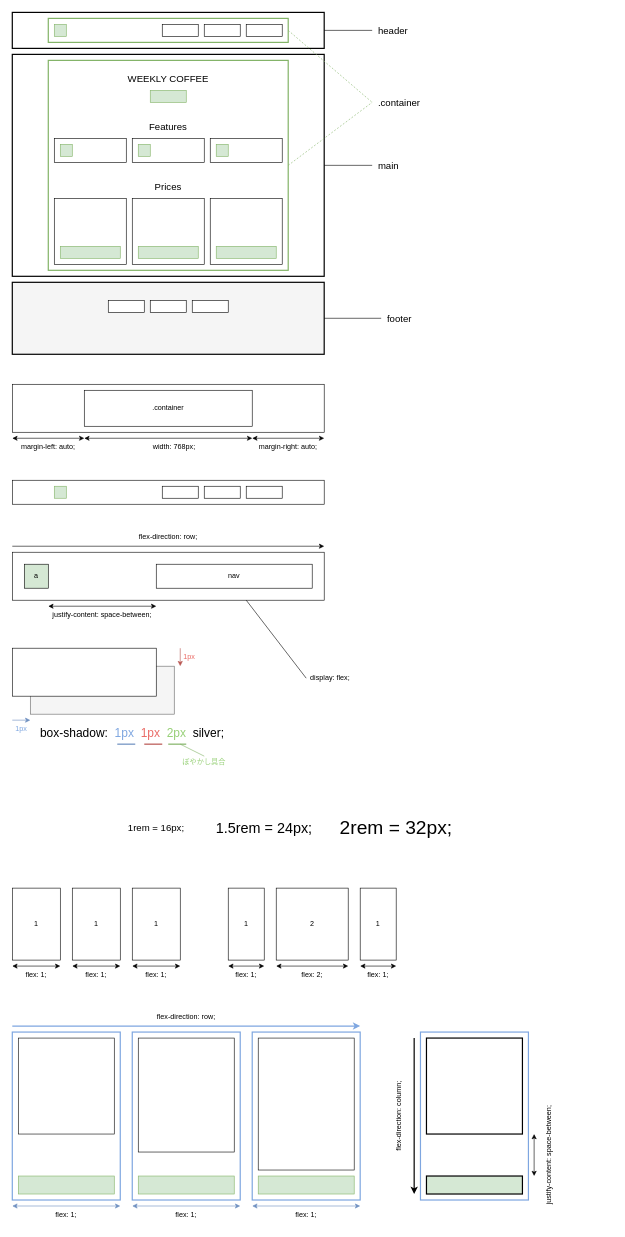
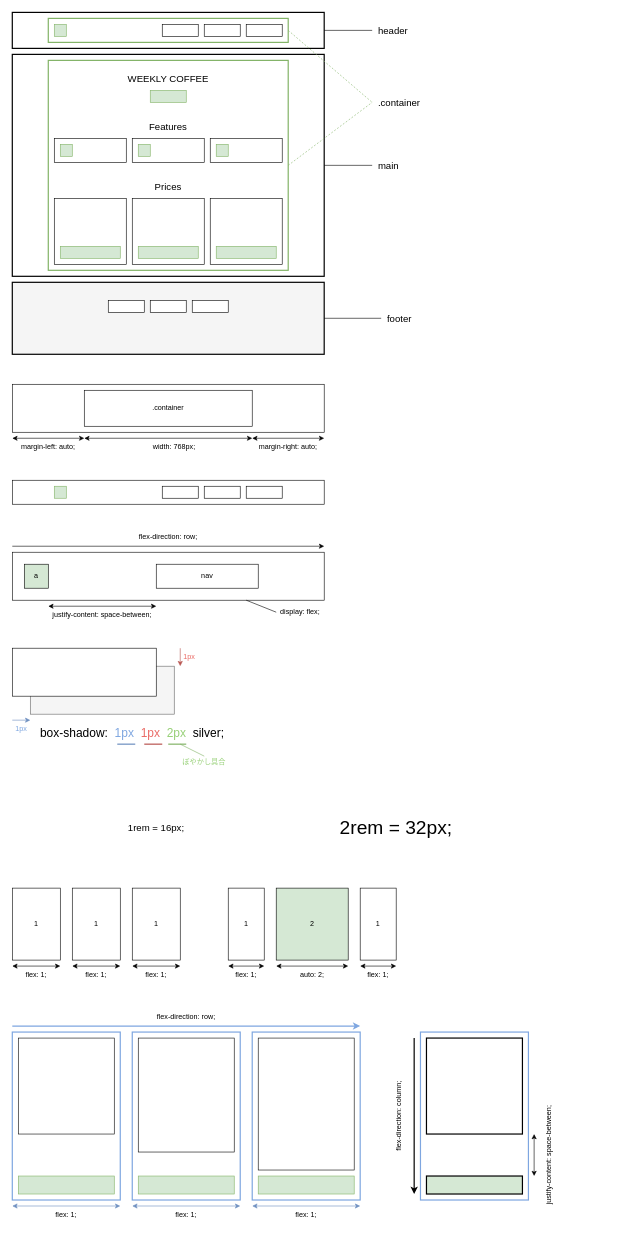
- <mxCell id="51" value="nav" style="rounded=0;whiteSpace=wrap;html=1;strokeWidth=1;fontSize=12;align=center;" parent="1" vertex="1"><mxGeometry x="260" y="940" width="260" height="40" as="geometry" /></mxCell>
+ <mxCell id="51" value="nav" style="rounded=0;whiteSpace=wrap;html=1;strokeWidth=1;fontSize=12;align=center;" parent="1" vertex="1"><mxGeometry x="260" y="940" width="170" height="40" as="geometry" /></mxCell>
- <mxCell id="49" value="display: flex;" style="text;html=1;strokeColor=none;fillColor=none;align=center;verticalAlign=middle;whiteSpace=wrap;rounded=0;fontSize=12;" parent="1" vertex="1"><mxGeometry x="510" y="1110" width="80" height="40" as="geometry" /></mxCell>
+ <mxCell id="49" value="display: flex;" style="text;html=1;strokeColor=none;fillColor=none;align=center;verticalAlign=middle;whiteSpace=wrap;rounded=0;fontSize=12;" parent="1" vertex="1"><mxGeometry x="460" y="1000" width="80" height="40" as="geometry" /></mxCell>
- <mxCell id="117" value="1.5rem = 24px;" style="text;html=1;strokeColor=none;fillColor=none;align=center;verticalAlign=middle;whiteSpace=wrap;rounded=0;fontSize=24;" parent="1" vertex="1"><mxGeometry x="340" y="1320" width="200" height="120" as="geometry" /></mxCell>
- <mxCell id="78" value="2" style="rounded=0;whiteSpace=wrap;html=1;strokeWidth=1;fontSize=12;align=center;" parent="1" vertex="1"><mxGeometry x="460" y="1480" width="120" height="120" as="geometry" /></mxCell>
+ <mxCell id="78" value="2" style="rounded=0;whiteSpace=wrap;html=1;strokeWidth=1;fontSize=12;align=center;fillColor=#d5e8d4;" parent="1" vertex="1"><mxGeometry x="460" y="1480" width="120" height="120" as="geometry" /></mxCell>
- <mxCell id="90" value="flex: 2;" style="text;html=1;strokeColor=none;fillColor=none;align=center;verticalAlign=middle;whiteSpace=wrap;rounded=0;" parent="1" vertex="1"><mxGeometry x="460" y="1610" width="120" height="30" as="geometry" /></mxCell>
+ <mxCell id="90" value="auto: 2;" style="text;html=1;strokeColor=none;fillColor=none;align=center;verticalAlign=middle;whiteSpace=wrap;rounded=0;" parent="1" vertex="1"><mxGeometry x="460" y="1610" width="120" height="30" as="geometry" /></mxCell>
